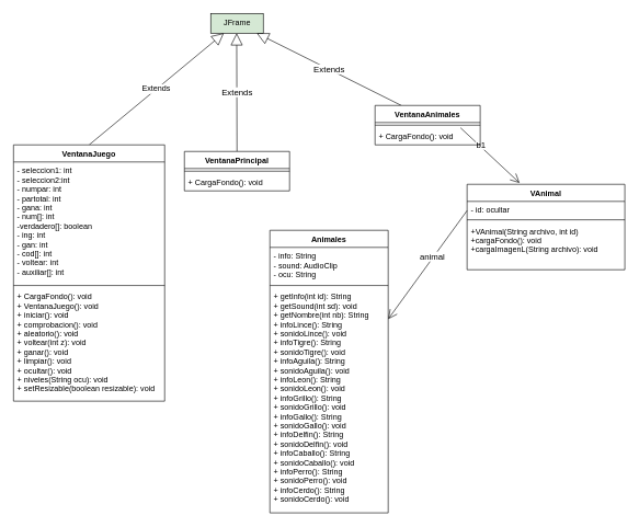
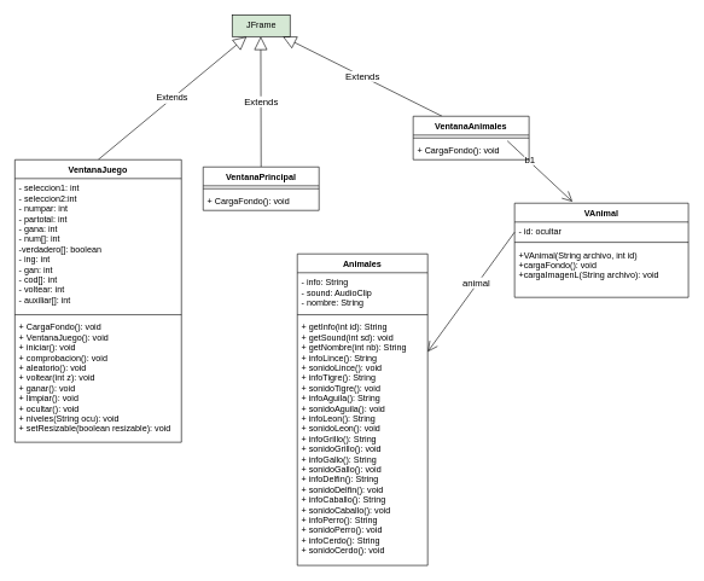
- <mxCell id="7" value="- info: String&#10;- sound: AudioClip&#10;- ocu: String" style="text;strokeColor=none;fillColor=none;align=left;verticalAlign=top;spacingLeft=4;spacingRight=4;overflow=hidden;rotatable=0;points=[[0,0.5],[1,0.5]];portConstraint=eastwest;" parent="6" vertex="1"><mxGeometry y="26" width="180" height="54" as="geometry" /></mxCell>
+ <mxCell id="7" value="- info: String&#10;- sound: AudioClip&#10;- nombre: String" style="text;strokeColor=none;fillColor=none;align=left;verticalAlign=top;spacingLeft=4;spacingRight=4;overflow=hidden;rotatable=0;points=[[0,0.5],[1,0.5]];portConstraint=eastwest;" parent="6" vertex="1"><mxGeometry y="26" width="180" height="54" as="geometry" /></mxCell>
